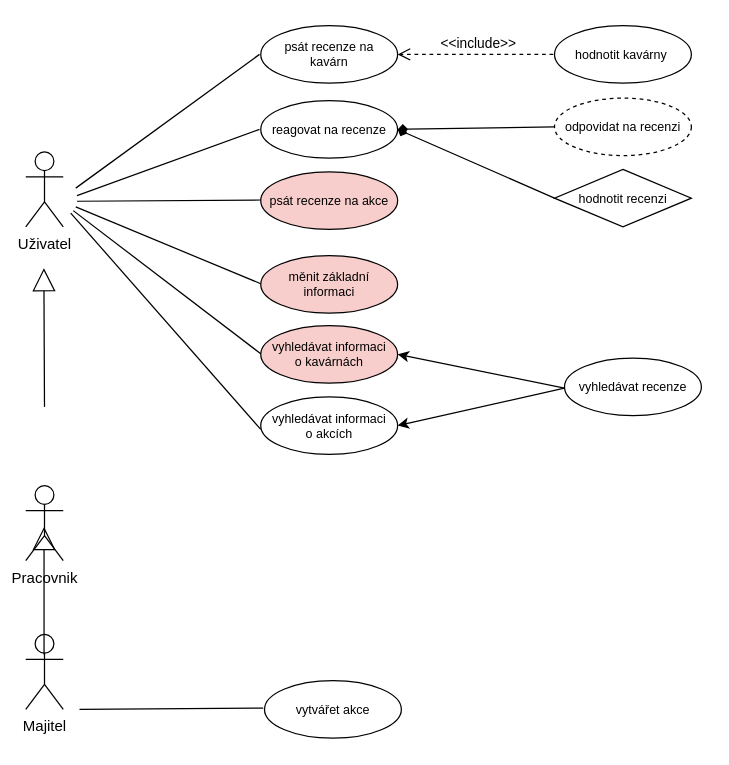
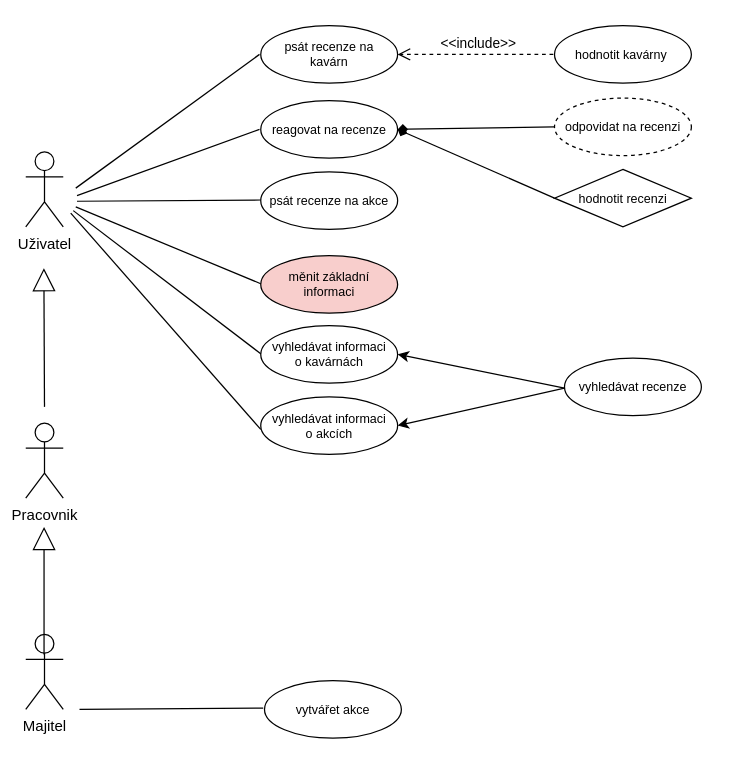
- <mxCell id="9" value="psát recenze na akce" style="ellipse;whiteSpace=wrap;html=1;fontSize=10;fillColor=#f8cecc;" parent="1" vertex="1"><mxGeometry x="208" y="137" width="109.5" height="46" as="geometry" /></mxCell>
+ <mxCell id="9" value="psát recenze na akce" style="ellipse;whiteSpace=wrap;html=1;fontSize=10;" parent="1" vertex="1"><mxGeometry x="208" y="137" width="109.5" height="46" as="geometry" /></mxCell>
- <mxCell id="11" value="vyhledávat informaci&lt;br style=&quot;font-size: 10px;&quot;&gt;o kavárnách" style="ellipse;whiteSpace=wrap;html=1;fontSize=10;fillColor=#f8cecc;" parent="1" vertex="1"><mxGeometry x="208" y="260" width="109.5" height="46" as="geometry" /></mxCell>
+ <mxCell id="11" value="vyhledávat informaci&lt;br style=&quot;font-size: 10px;&quot;&gt;o kavárnách" style="ellipse;whiteSpace=wrap;html=1;fontSize=10;" parent="1" vertex="1"><mxGeometry x="208" y="260" width="109.5" height="46" as="geometry" /></mxCell>
- <mxCell id="3" value="Pracovnik" style="shape=umlActor;verticalLabelPosition=bottom;verticalAlign=top;html=1;outlineConnect=0;" parent="1" vertex="1"><mxGeometry x="20" y="388" width="30" height="60" as="geometry" /></mxCell>
+ <mxCell id="3" value="Pracovnik" style="shape=umlActor;verticalLabelPosition=bottom;verticalAlign=top;html=1;outlineConnect=0;" parent="1" vertex="1"><mxGeometry x="20" y="338" width="30" height="60" as="geometry" /></mxCell>
